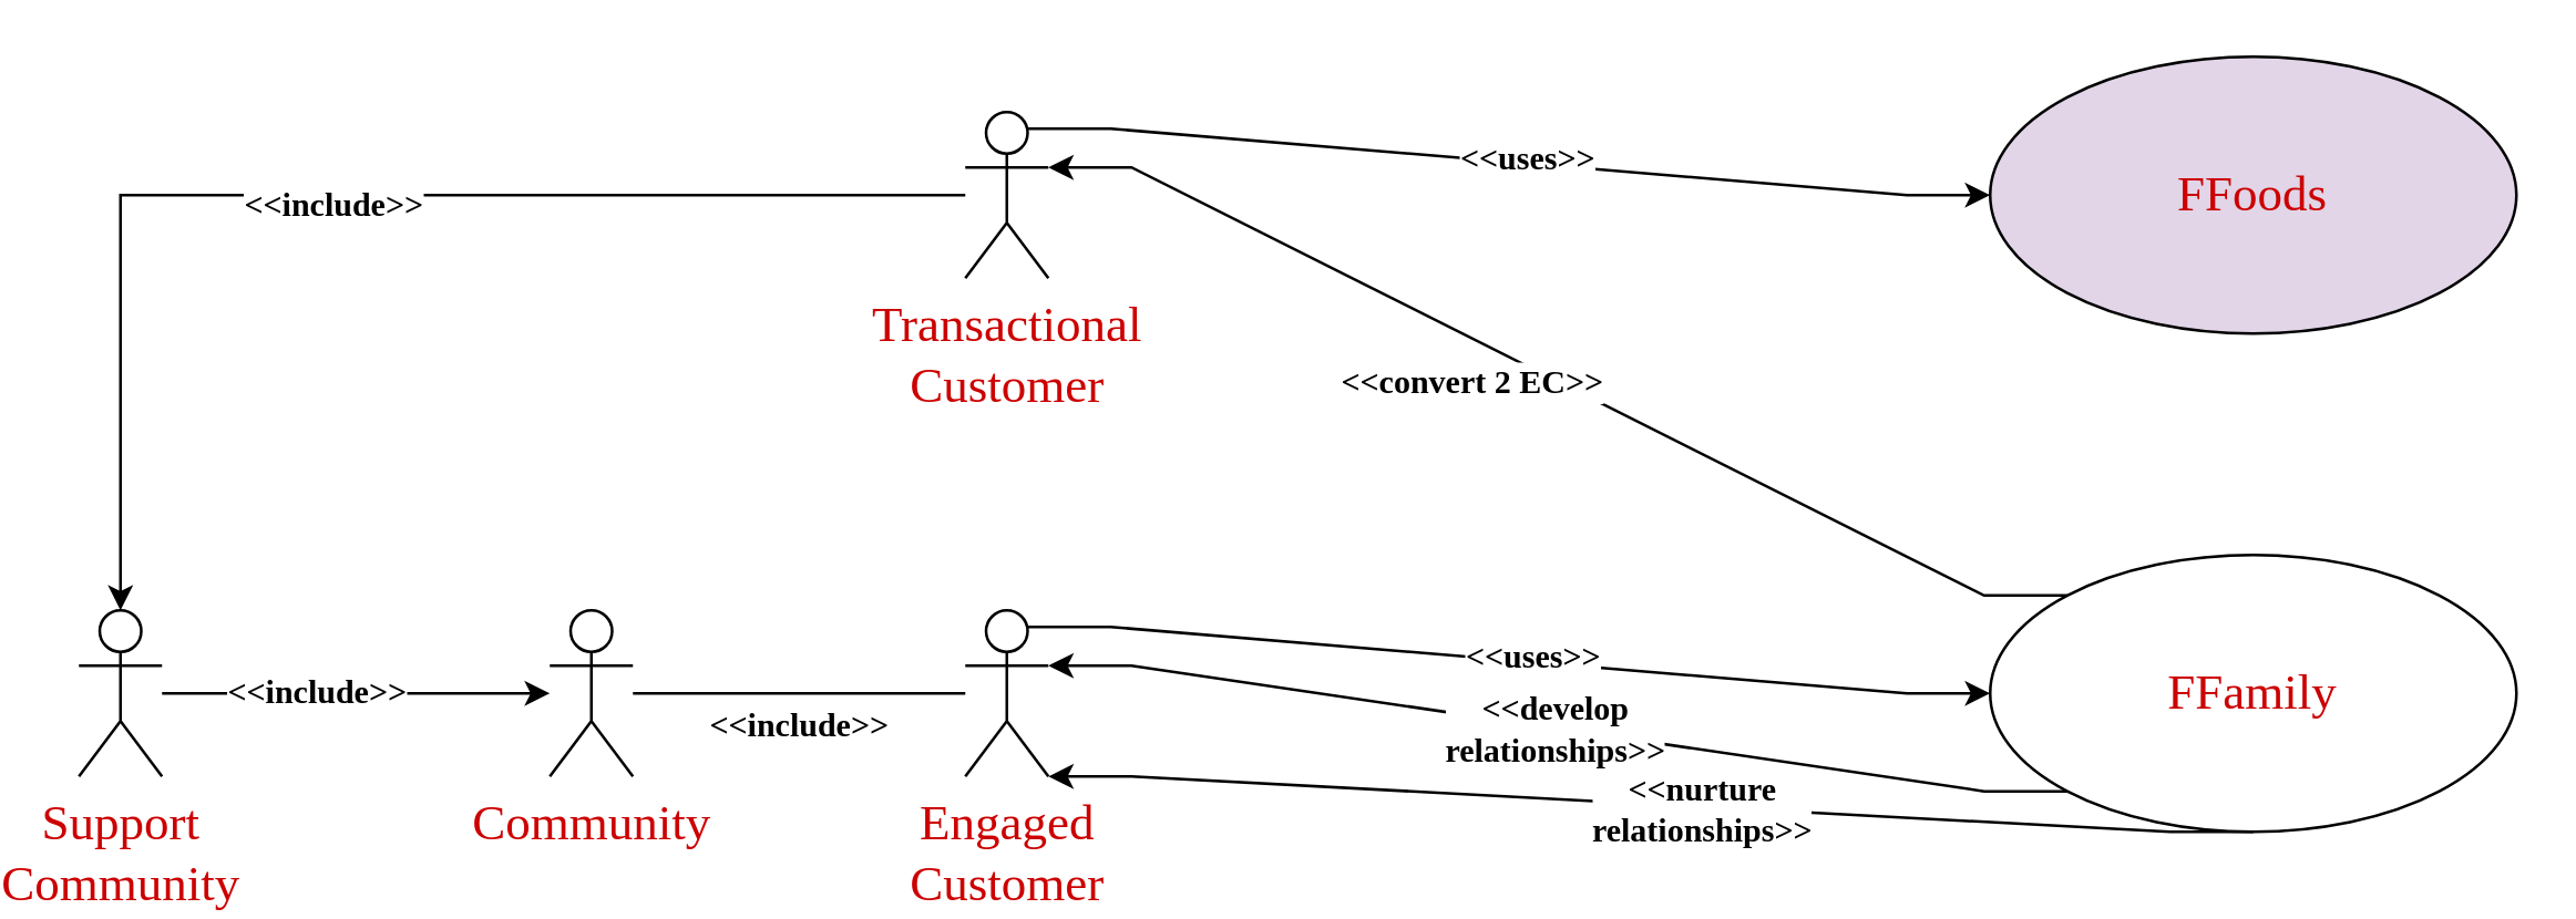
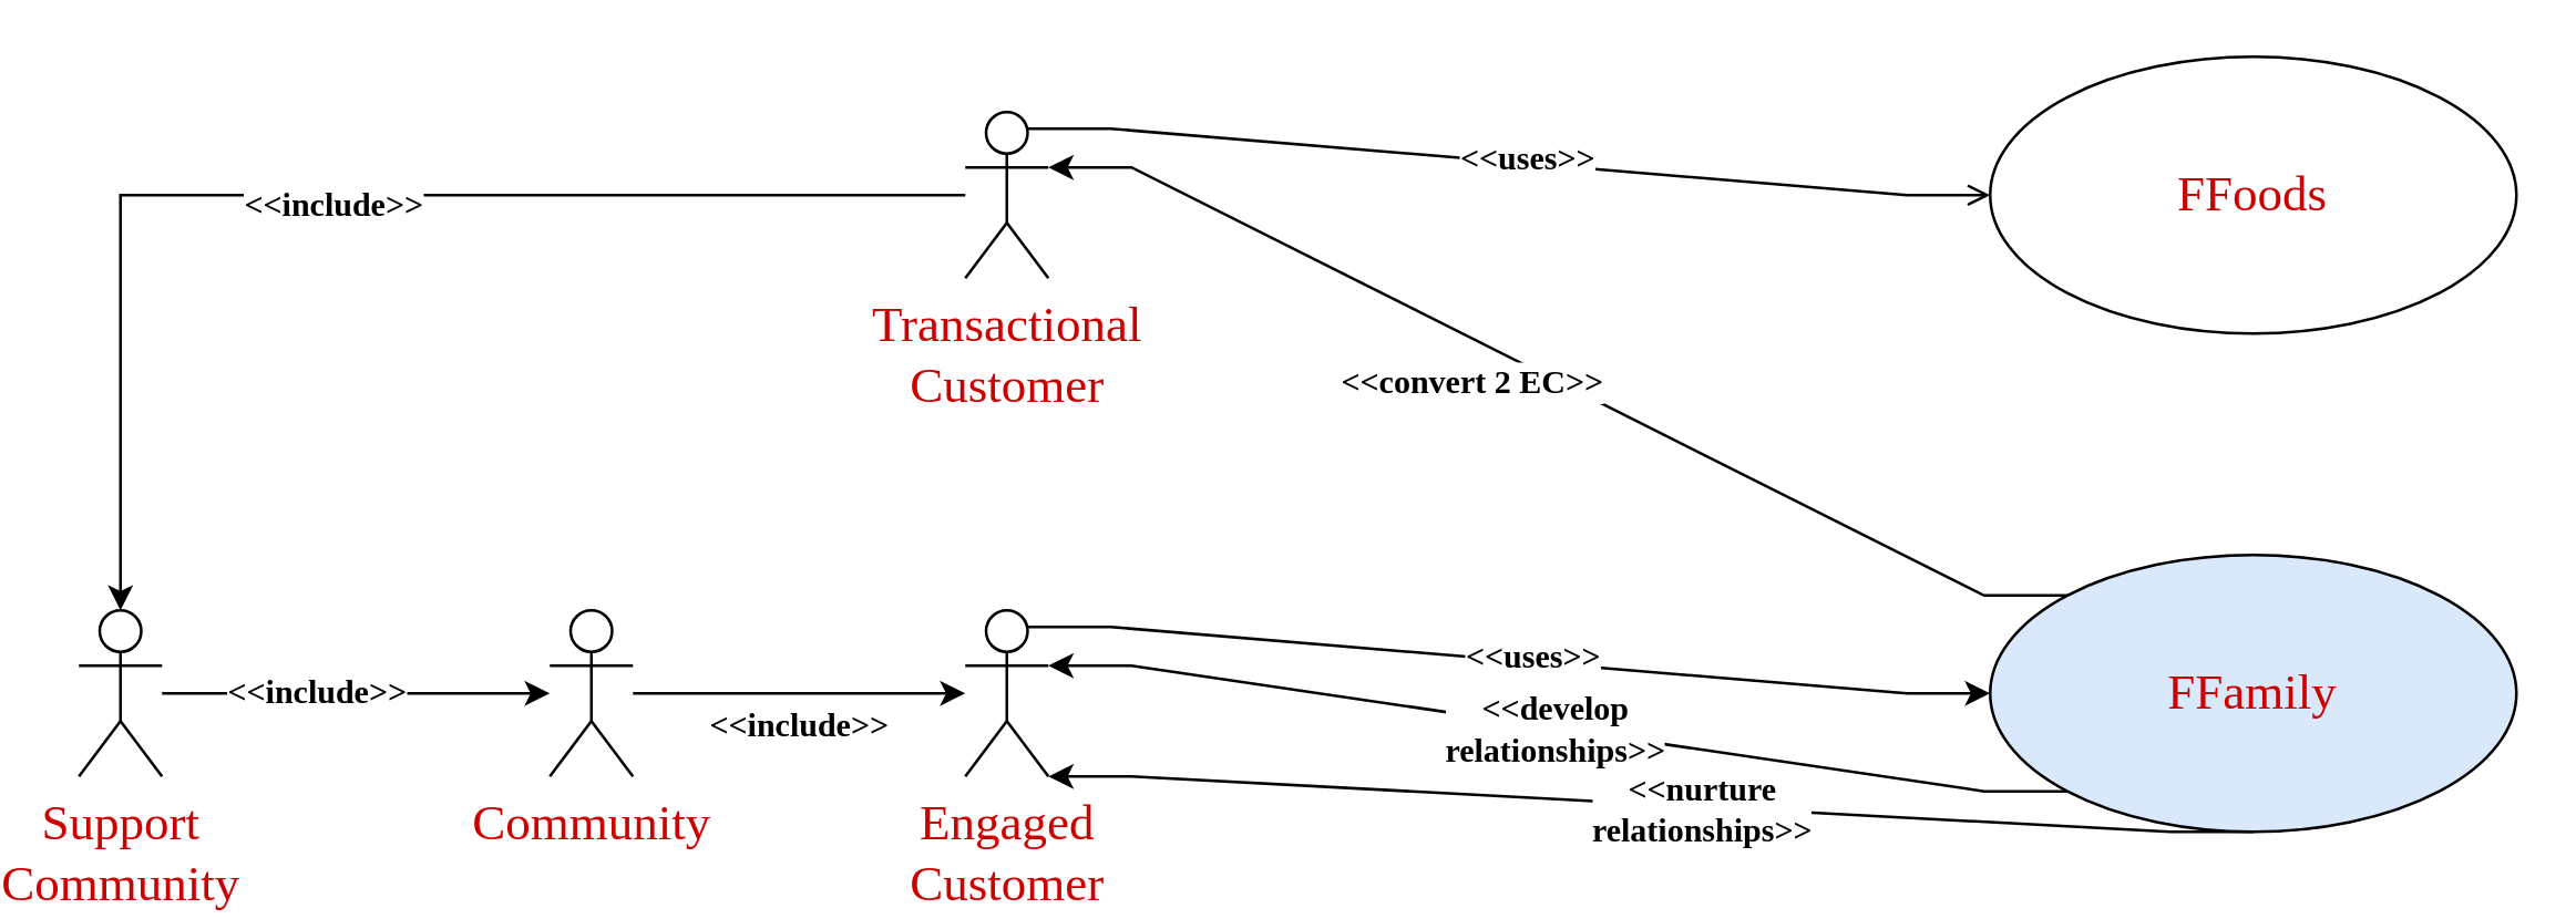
- <mxCell id="10" style="edgeStyle=entityRelationEdgeStyle;rounded=0;orthogonalLoop=1;jettySize=auto;html=1;entryX=0;entryY=0.5;entryDx=0;entryDy=0;fontFamily=PT Mono;fontSize=12;fontColor=#000000;exitX=0.75;exitY=0.1;exitDx=0;exitDy=0;exitPerimeter=0;" edge="1" parent="1" source="12" target="2"><mxGeometry relative="1" as="geometry" /></mxCell>
+ <mxCell id="10" style="edgeStyle=entityRelationEdgeStyle;rounded=0;orthogonalLoop=1;jettySize=auto;html=1;entryX=0;entryY=0.5;entryDx=0;entryDy=0;fontFamily=PT Mono;fontSize=12;fontColor=#000000;exitX=0.75;exitY=0.1;exitDx=0;exitDy=0;exitPerimeter=0;endArrow=open;" edge="1" parent="1" source="12" target="2"><mxGeometry relative="1" as="geometry" /></mxCell>
- <mxCell id="2" value="FFoods" style="ellipse;whiteSpace=wrap;html=1;fontSize=18;fontFamily=PT Mono;fontColor=#CC0000;fillColor=#e1d5e7;" vertex="1" parent="1"><mxGeometry x="710" y="20" width="190" height="100" as="geometry" /></mxCell>
+ <mxCell id="2" value="FFoods" style="ellipse;whiteSpace=wrap;html=1;fontSize=18;fontFamily=PT Mono;fontColor=#CC0000;" vertex="1" parent="1"><mxGeometry x="710" y="20" width="190" height="100" as="geometry" /></mxCell>
- <mxCell id="16" value="&amp;lt;&amp;lt;include&amp;gt;&amp;gt;" style="edgeStyle=orthogonalEdgeStyle;rounded=0;orthogonalLoop=1;jettySize=auto;html=1;fontFamily=PT Mono;fontSize=12;fontColor=#000000;fontStyle=1;verticalAlign=middle;spacingTop=24;endArrow=none;" edge="1" parent="1" source="19" target="15"><mxGeometry relative="1" as="geometry" /></mxCell>
+ <mxCell id="16" value="&amp;lt;&amp;lt;include&amp;gt;&amp;gt;" style="edgeStyle=orthogonalEdgeStyle;rounded=0;orthogonalLoop=1;jettySize=auto;html=1;fontFamily=PT Mono;fontSize=12;fontColor=#000000;fontStyle=1;verticalAlign=middle;spacingTop=24;" edge="1" parent="1" source="19" target="15"><mxGeometry relative="1" as="geometry" /></mxCell>
- <mxCell id="8" value="FFamily" style="ellipse;whiteSpace=wrap;html=1;fontSize=18;fontFamily=PT Mono;fontColor=#CC0000;" vertex="1" parent="1"><mxGeometry x="710" y="200" width="190" height="100" as="geometry" /></mxCell>
+ <mxCell id="8" value="FFamily" style="ellipse;whiteSpace=wrap;html=1;fontSize=18;fontFamily=PT Mono;fontColor=#CC0000;fillColor=#dae8fc;" vertex="1" parent="1"><mxGeometry x="710" y="200" width="190" height="100" as="geometry" /></mxCell>
